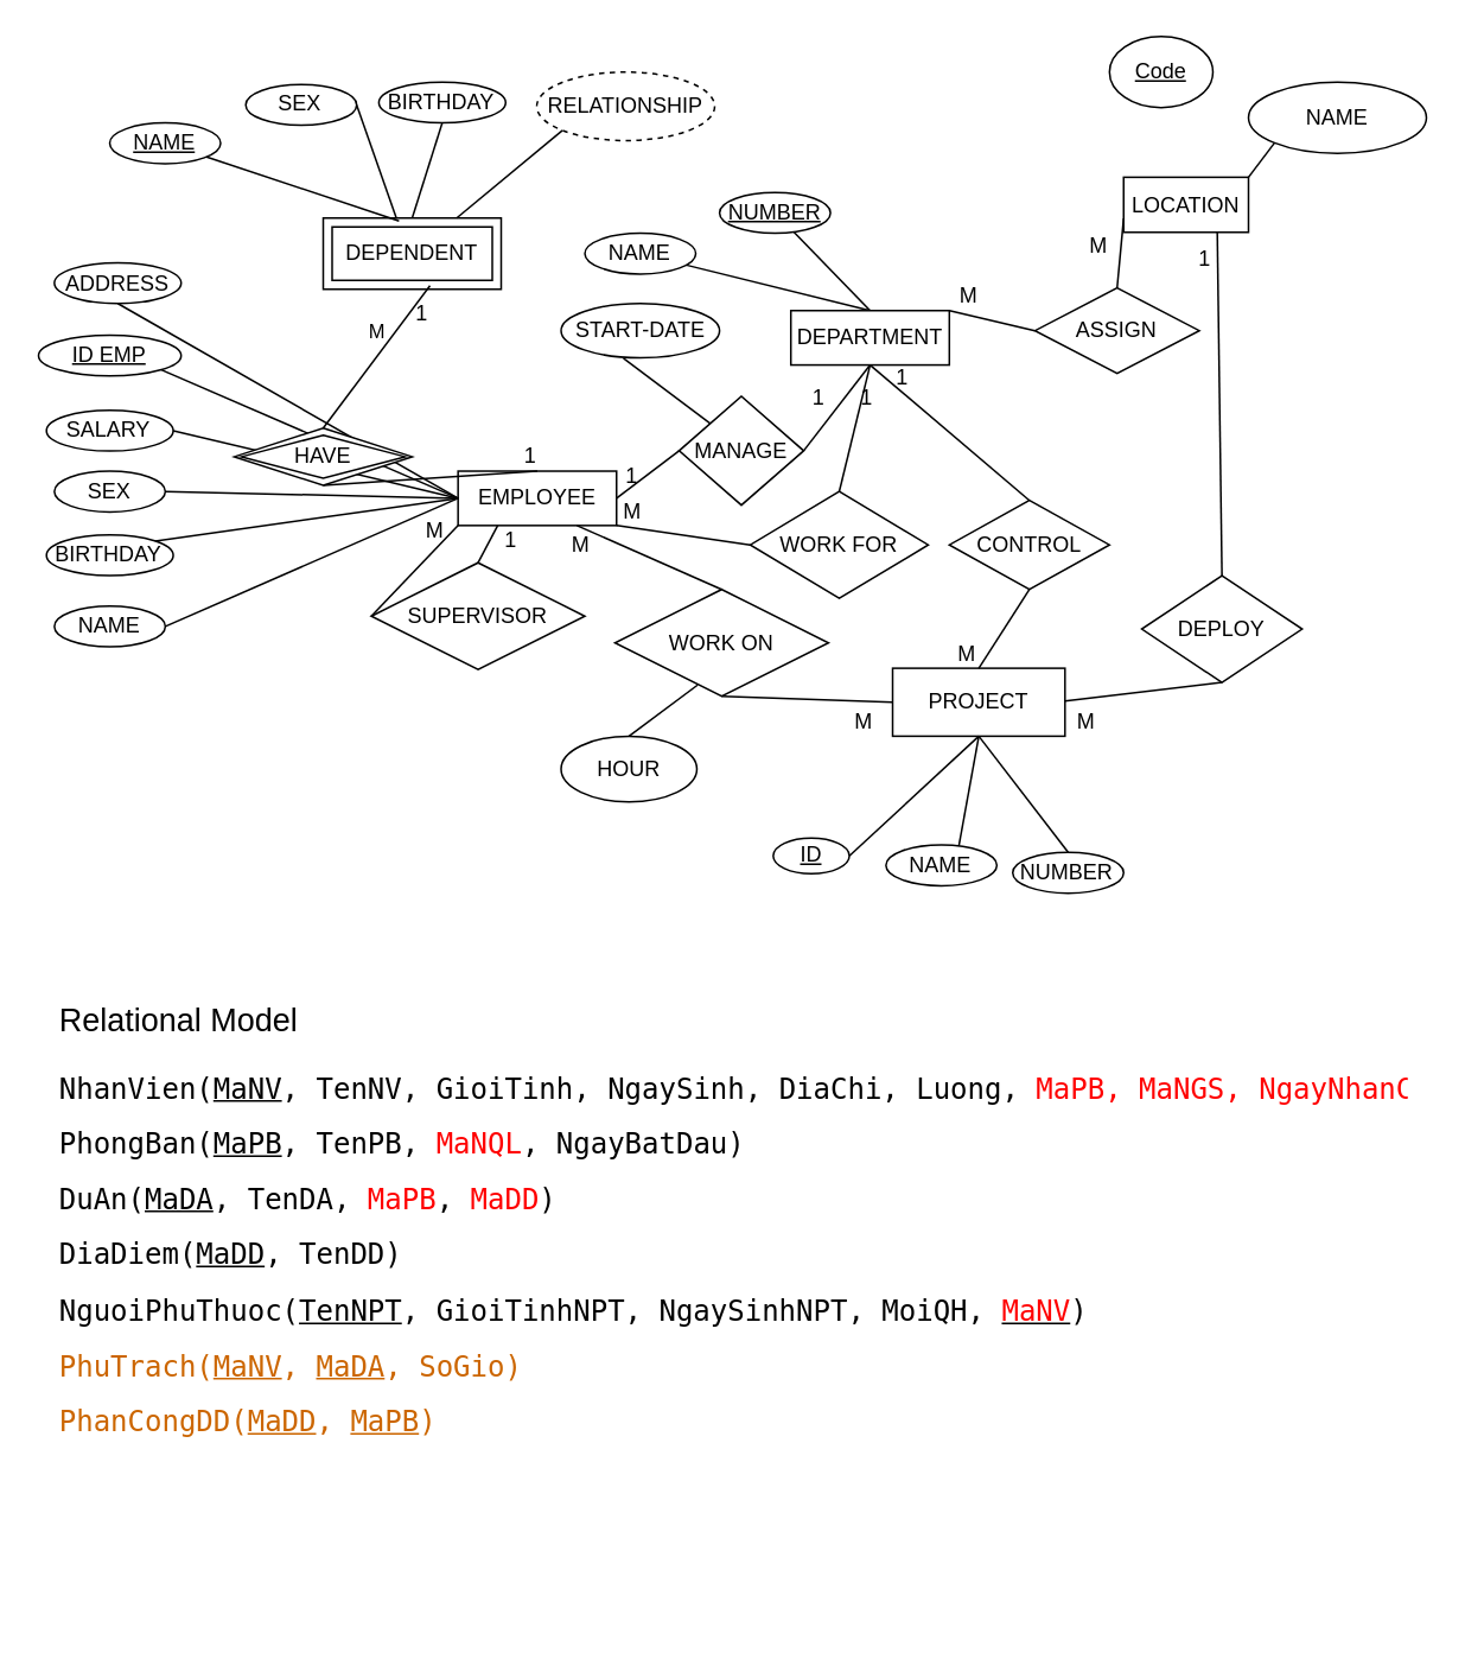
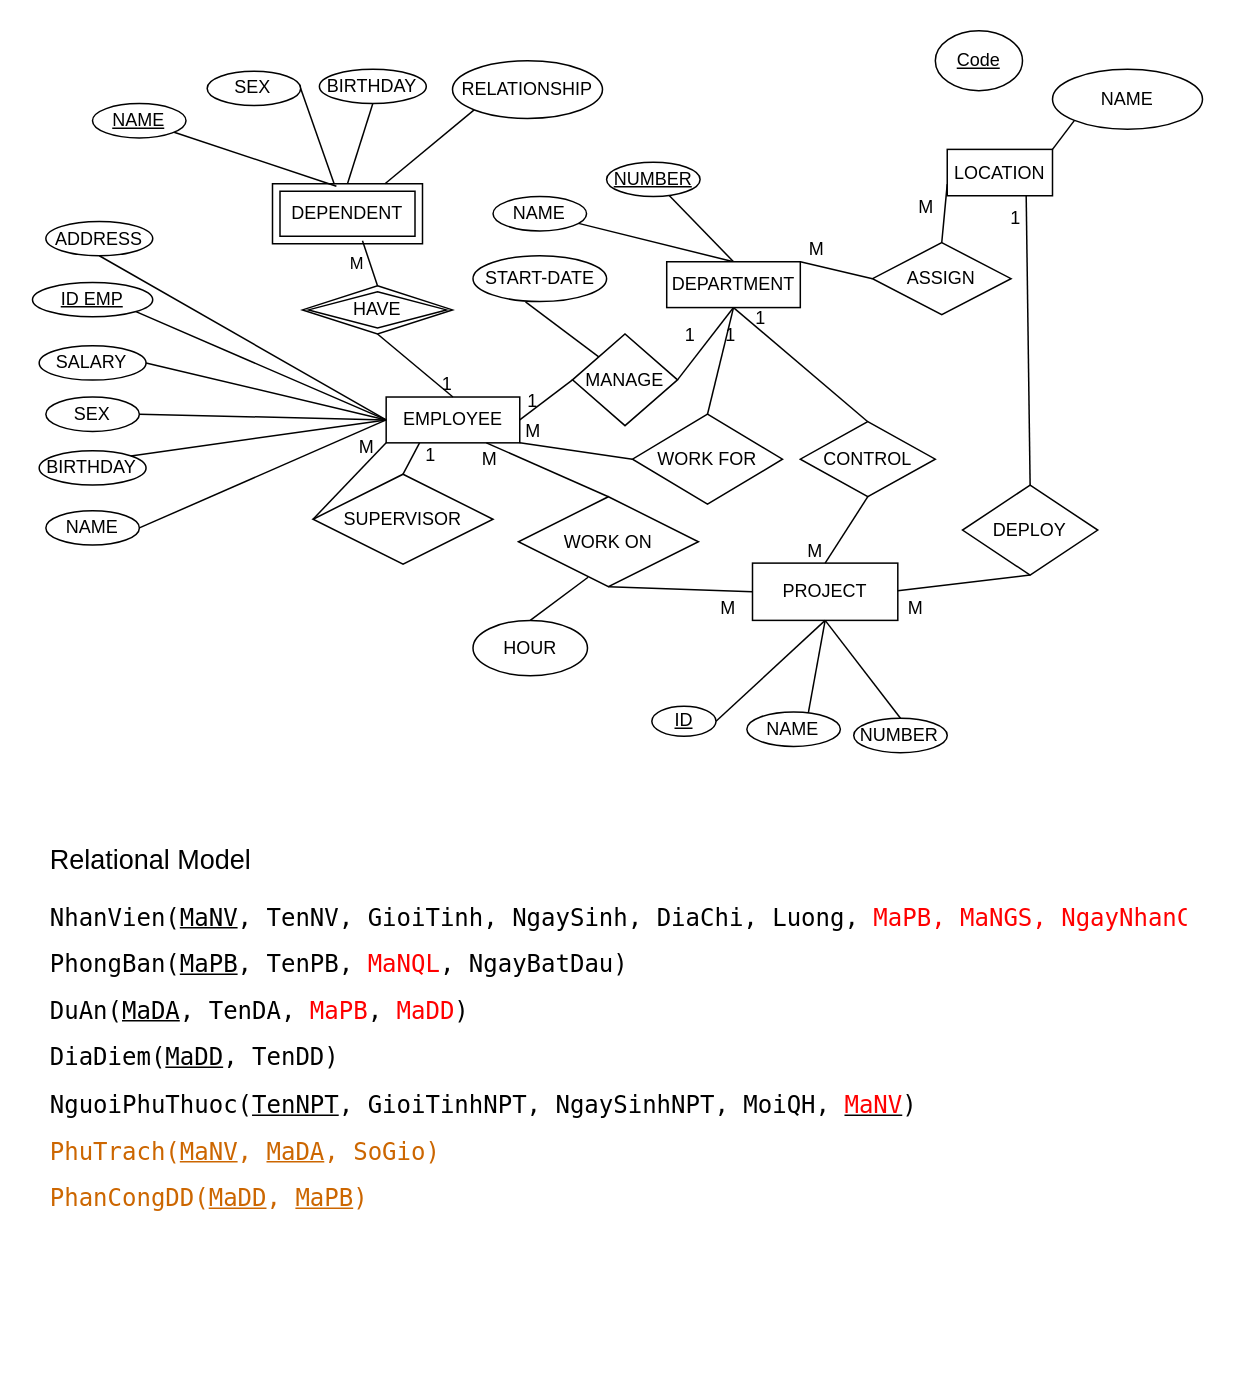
- <mxCell id="70" value="RELATIONSHIP" style="ellipse;whiteSpace=wrap;html=1;align=center;container=0;movable=0;resizable=0;rotatable=0;deletable=0;editable=0;locked=1;connectable=0;dashed=1;" parent="2" vertex="1"><mxGeometry x="280.004" y="20" width="100" height="38.45" as="geometry" /></mxCell>
+ <mxCell id="70" value="RELATIONSHIP" style="ellipse;whiteSpace=wrap;html=1;align=center;container=0;movable=0;resizable=0;rotatable=0;deletable=0;editable=0;locked=1;connectable=0;" parent="2" vertex="1"><mxGeometry x="280.004" y="20" width="100" height="38.45" as="geometry" /></mxCell>
- <mxCell id="59" value="HAVE" style="shape=rhombus;double=1;perimeter=rhombusPerimeter;whiteSpace=wrap;html=1;align=center;container=0;movable=0;resizable=0;rotatable=0;deletable=0;editable=0;locked=1;connectable=0;" parent="2" vertex="1"><mxGeometry x="110.004" y="220" width="100" height="32.18" as="geometry" /></mxCell>
+ <mxCell id="59" value="HAVE" style="shape=rhombus;double=1;perimeter=rhombusPerimeter;whiteSpace=wrap;html=1;align=center;container=0;movable=0;resizable=0;rotatable=0;deletable=0;editable=0;locked=1;connectable=0;" parent="2" vertex="1"><mxGeometry x="180.004" y="170" width="100" height="32.18" as="geometry" /></mxCell>
